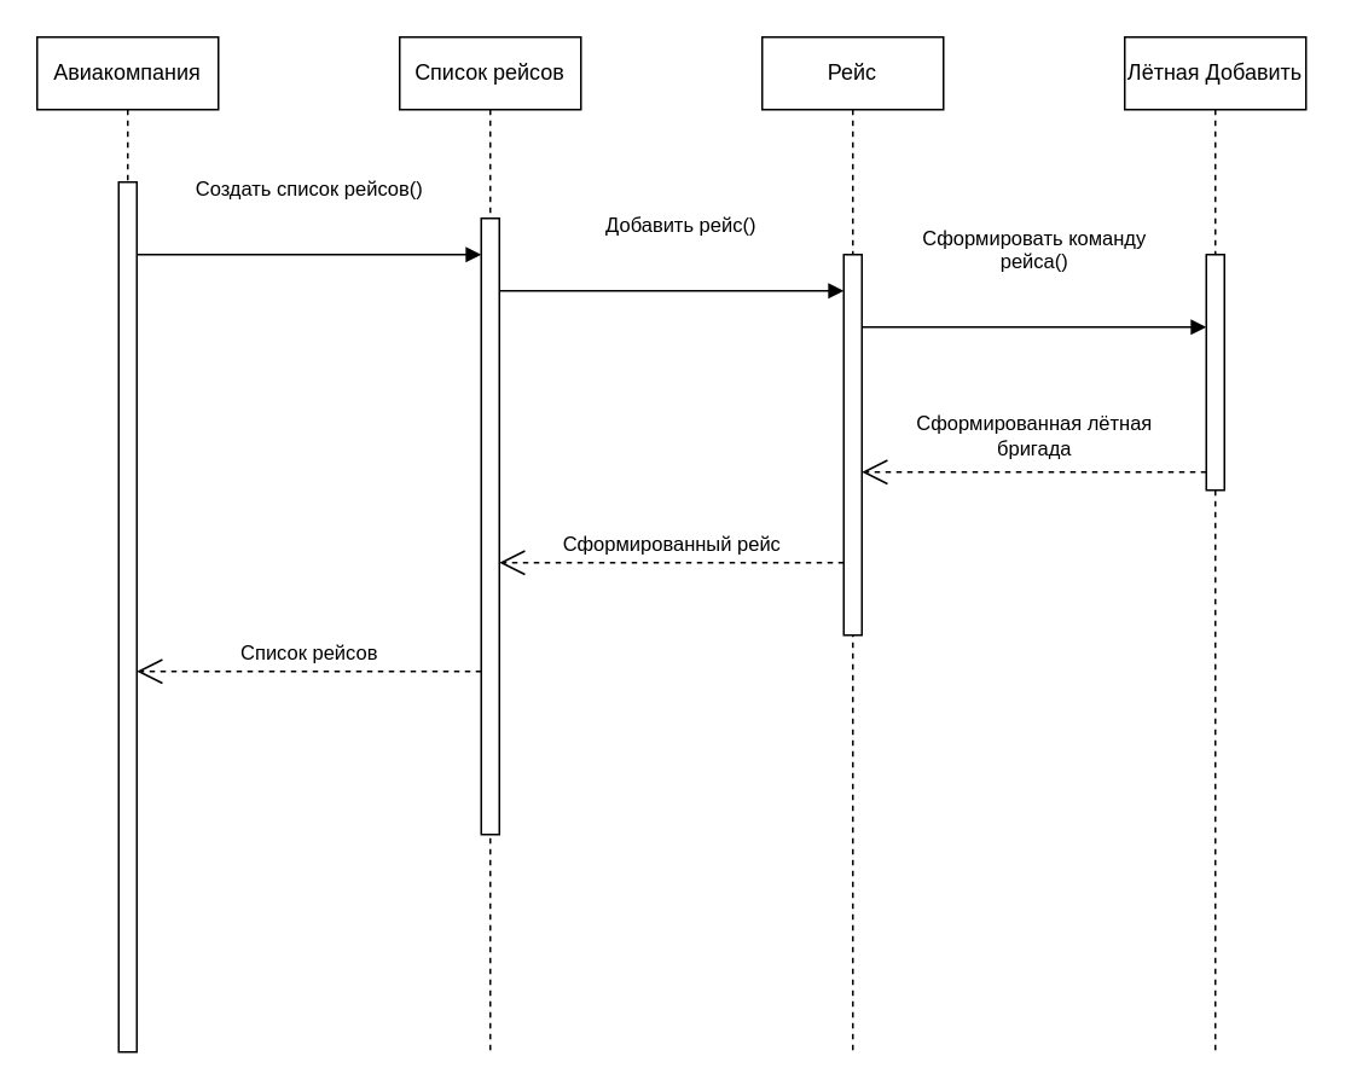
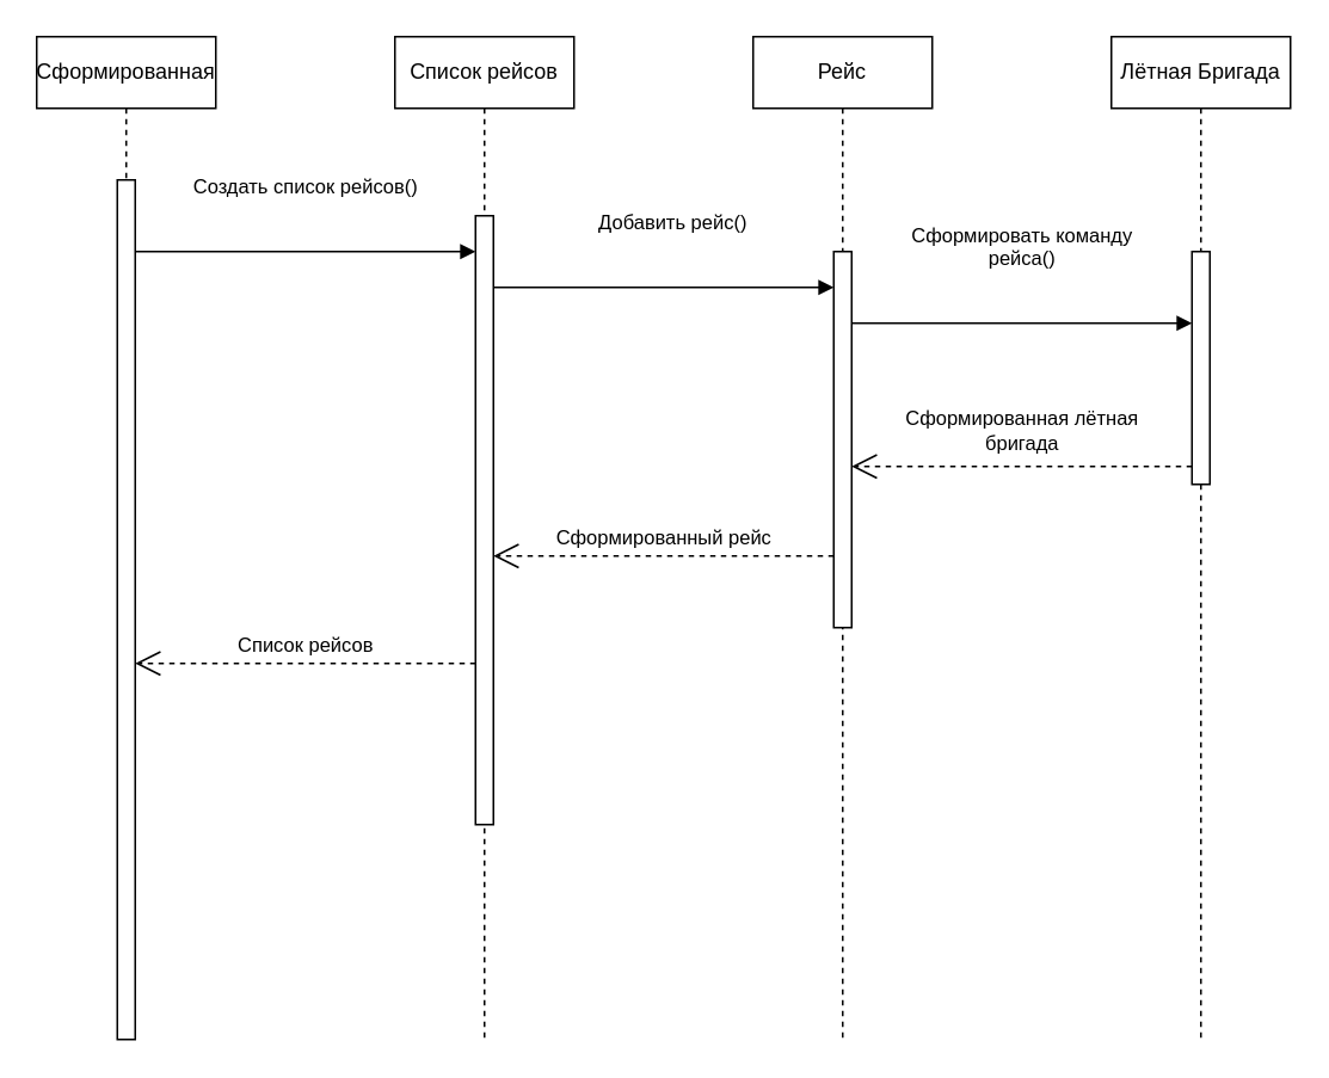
- <mxCell id="3" value="Авиакомпания" style="shape=umlLifeline;perimeter=lifelinePerimeter;whiteSpace=wrap;html=1;container=1;collapsible=0;recursiveResize=0;outlineConnect=0;" vertex="1" parent="1"><mxGeometry x="20" y="20" width="100" height="80" as="geometry" /></mxCell>
+ <mxCell id="3" value="Сформированная" style="shape=umlLifeline;perimeter=lifelinePerimeter;whiteSpace=wrap;html=1;container=1;collapsible=0;recursiveResize=0;outlineConnect=0;" vertex="1" parent="1"><mxGeometry x="20" y="20" width="100" height="80" as="geometry" /></mxCell>
- <mxCell id="8" value="Лётная Добавить" style="shape=umlLifeline;perimeter=lifelinePerimeter;whiteSpace=wrap;html=1;container=1;collapsible=0;recursiveResize=0;outlineConnect=0;" vertex="1" parent="1"><mxGeometry x="620" y="20" width="100" height="560" as="geometry" /></mxCell>
+ <mxCell id="8" value="Лётная Бригада" style="shape=umlLifeline;perimeter=lifelinePerimeter;whiteSpace=wrap;html=1;container=1;collapsible=0;recursiveResize=0;outlineConnect=0;" vertex="1" parent="1"><mxGeometry x="620" y="20" width="100" height="560" as="geometry" /></mxCell>
